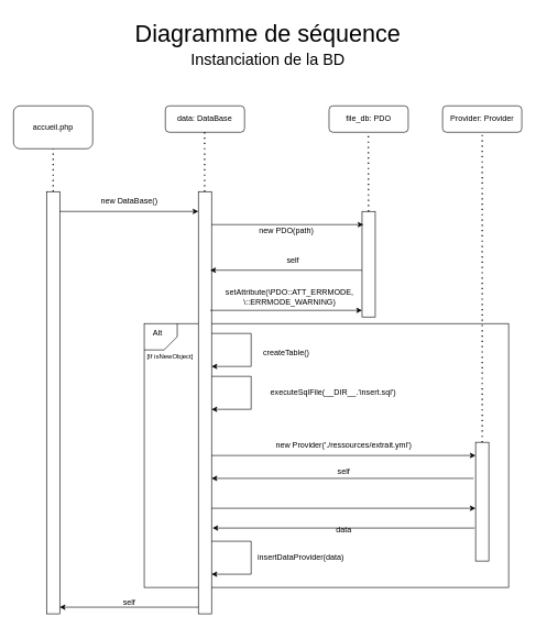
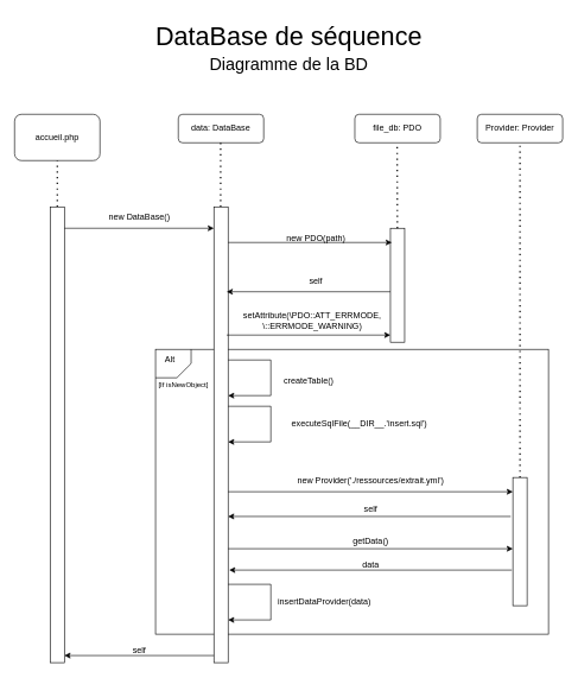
- <mxCell id="3" value="&lt;font style=&quot;font-size: 36px;&quot;&gt;Diagramme de séquence&lt;/font&gt;" style="text;html=1;align=center;verticalAlign=middle;resizable=0;points=[];autosize=1;strokeColor=none;fillColor=none;" parent="1" vertex="1"><mxGeometry x="190" y="20" width="430" height="60" as="geometry" /></mxCell>
+ <mxCell id="3" value="&lt;font style=&quot;font-size: 36px;&quot;&gt;DataBase de séquence&lt;/font&gt;" style="text;html=1;align=center;verticalAlign=middle;resizable=0;points=[];autosize=1;strokeColor=none;fillColor=none;" parent="1" vertex="1"><mxGeometry x="190" y="20" width="430" height="60" as="geometry" /></mxCell>
- <mxCell id="4" value="&lt;font style=&quot;font-size: 24px;&quot;&gt;Instanciation de la BD&lt;/font&gt;" style="text;html=1;align=center;verticalAlign=middle;resizable=0;points=[];autosize=1;strokeColor=none;fillColor=none;" parent="1" vertex="1"><mxGeometry x="275" y="70" width="260" height="40" as="geometry" /></mxCell>
+ <mxCell id="4" value="&lt;font style=&quot;font-size: 24px;&quot;&gt;Diagramme de la BD&lt;/font&gt;" style="text;html=1;align=center;verticalAlign=middle;resizable=0;points=[];autosize=1;strokeColor=none;fillColor=none;" parent="1" vertex="1"><mxGeometry x="275" y="70" width="260" height="40" as="geometry" /></mxCell>
- <mxCell id="16" value="new PDO(path)" style="text;html=1;align=center;verticalAlign=middle;resizable=0;points=[];autosize=1;strokeColor=none;fillColor=none;" parent="1" vertex="1"><mxGeometry x="378" y="335" width="110" height="30" as="geometry" /></mxCell>
+ <mxCell id="16" value="new PDO(path)" style="text;html=1;align=center;verticalAlign=middle;resizable=0;points=[];autosize=1;strokeColor=none;fillColor=none;" parent="1" vertex="1"><mxGeometry x="388" y="320" width="110" height="30" as="geometry" /></mxCell>
+ <mxCell id="36" value="getData()" style="text;html=1;align=center;verticalAlign=middle;resizable=0;points=[];autosize=1;strokeColor=none;fillColor=none;" parent="1" vertex="1"><mxGeometry x="485" y="745" width="70" height="30" as="geometry" /></mxCell>
- <mxCell id="39" value="data" style="text;html=1;align=center;verticalAlign=middle;resizable=0;points=[];autosize=1;strokeColor=none;fillColor=none;" parent="1" vertex="1"><mxGeometry x="495" y="788" width="50" height="30" as="geometry" /></mxCell>
+ <mxCell id="39" value="data" style="text;html=1;align=center;verticalAlign=middle;resizable=0;points=[];autosize=1;strokeColor=none;fillColor=none;" parent="1" vertex="1"><mxGeometry x="495" y="778" width="50" height="30" as="geometry" /></mxCell>
